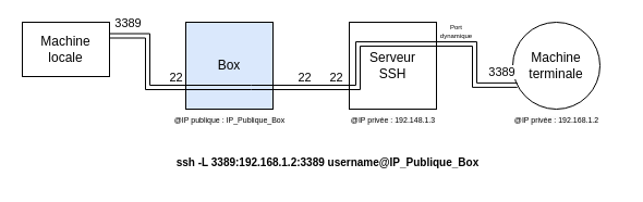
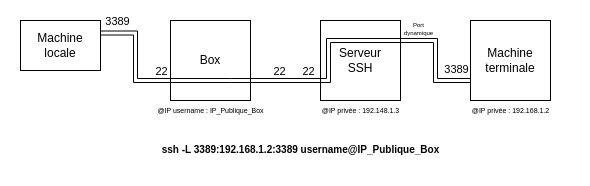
- <mxCell id="14" value="Box" style="whiteSpace=wrap;html=1;aspect=fixed;fillColor=#dae8fc;" parent="1" vertex="1"><mxGeometry x="170" y="20" width="80" height="80" as="geometry" /></mxCell>
+ <mxCell id="14" value="Box" style="whiteSpace=wrap;html=1;aspect=fixed;" parent="1" vertex="1"><mxGeometry x="170" y="20" width="80" height="80" as="geometry" /></mxCell>
- <mxCell id="6" value="Machine terminale" style="ellipse;whiteSpace=wrap;html=1;aspect=fixed;" parent="1" vertex="1"><mxGeometry x="470" y="20" width="80" height="80" as="geometry" /></mxCell>
+ <mxCell id="6" value="Machine terminale" style="whiteSpace=wrap;html=1;aspect=fixed;" parent="1" vertex="1"><mxGeometry x="470" y="20" width="80" height="80" as="geometry" /></mxCell>
- <mxCell id="20" value="&lt;span style=&quot;color: rgb(0, 0, 0); font-family: Helvetica; font-size: 7px; font-style: normal; font-variant-ligatures: normal; font-variant-caps: normal; font-weight: 400; letter-spacing: normal; orphans: 2; text-indent: 0px; text-transform: none; widows: 2; word-spacing: 0px; -webkit-text-stroke-width: 0px; white-space: normal; background-color: rgb(251, 251, 251); text-decoration-thickness: initial; text-decoration-style: initial; text-decoration-color: initial; float: none; display: inline !important;&quot;&gt;@IP publique : IP_Publique_Box&lt;/span&gt;" style="text;whiteSpace=wrap;html=1;fontSize=7;align=center;" parent="1" vertex="1"><mxGeometry x="152.5" y="100" width="115" height="20" as="geometry" /></mxCell>
+ <mxCell id="20" value="&lt;span style=&quot;color: rgb(0, 0, 0); font-family: Helvetica; font-size: 7px; font-style: normal; font-variant-ligatures: normal; font-variant-caps: normal; font-weight: 400; letter-spacing: normal; orphans: 2; text-indent: 0px; text-transform: none; widows: 2; word-spacing: 0px; -webkit-text-stroke-width: 0px; white-space: normal; background-color: rgb(251, 251, 251); text-decoration-thickness: initial; text-decoration-style: initial; text-decoration-color: initial; float: none; display: inline !important;&quot;&gt;@IP username : IP_Publique_Box&lt;/span&gt;" style="text;whiteSpace=wrap;html=1;fontSize=7;align=center;" parent="1" vertex="1"><mxGeometry x="152.5" y="100" width="115" height="20" as="geometry" /></mxCell>
